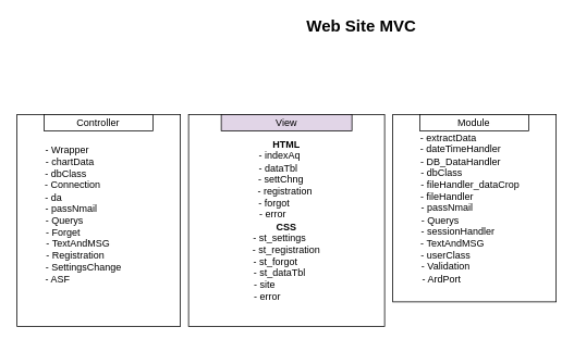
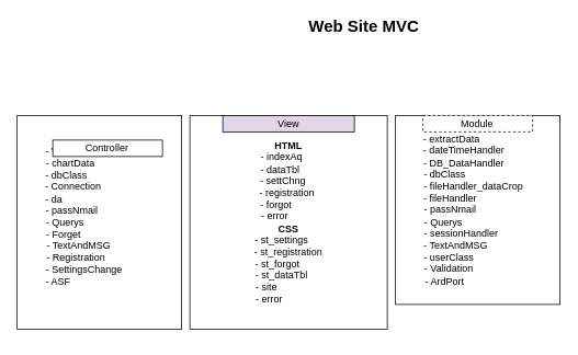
- <mxCell id="8" value="Controller" style="rounded=0;whiteSpace=wrap;html=1;" vertex="1" parent="6"><mxGeometry x="33.333" width="133.333" height="20" as="geometry" /></mxCell>
+ <mxCell id="8" value="Controller" style="rounded=0;whiteSpace=wrap;html=1;" vertex="1" parent="6"><mxGeometry x="43.333" y="30" width="133.333" height="20" as="geometry" /></mxCell>
- <mxCell id="11" value="Module" style="rounded=0;whiteSpace=wrap;html=1;" vertex="1" parent="9"><mxGeometry x="33.333" width="133.333" height="20" as="geometry" /></mxCell>
+ <mxCell id="11" value="Module" style="rounded=0;whiteSpace=wrap;html=1;dashed=1;" vertex="1" parent="9"><mxGeometry x="33.333" width="133.333" height="20" as="geometry" /></mxCell>
